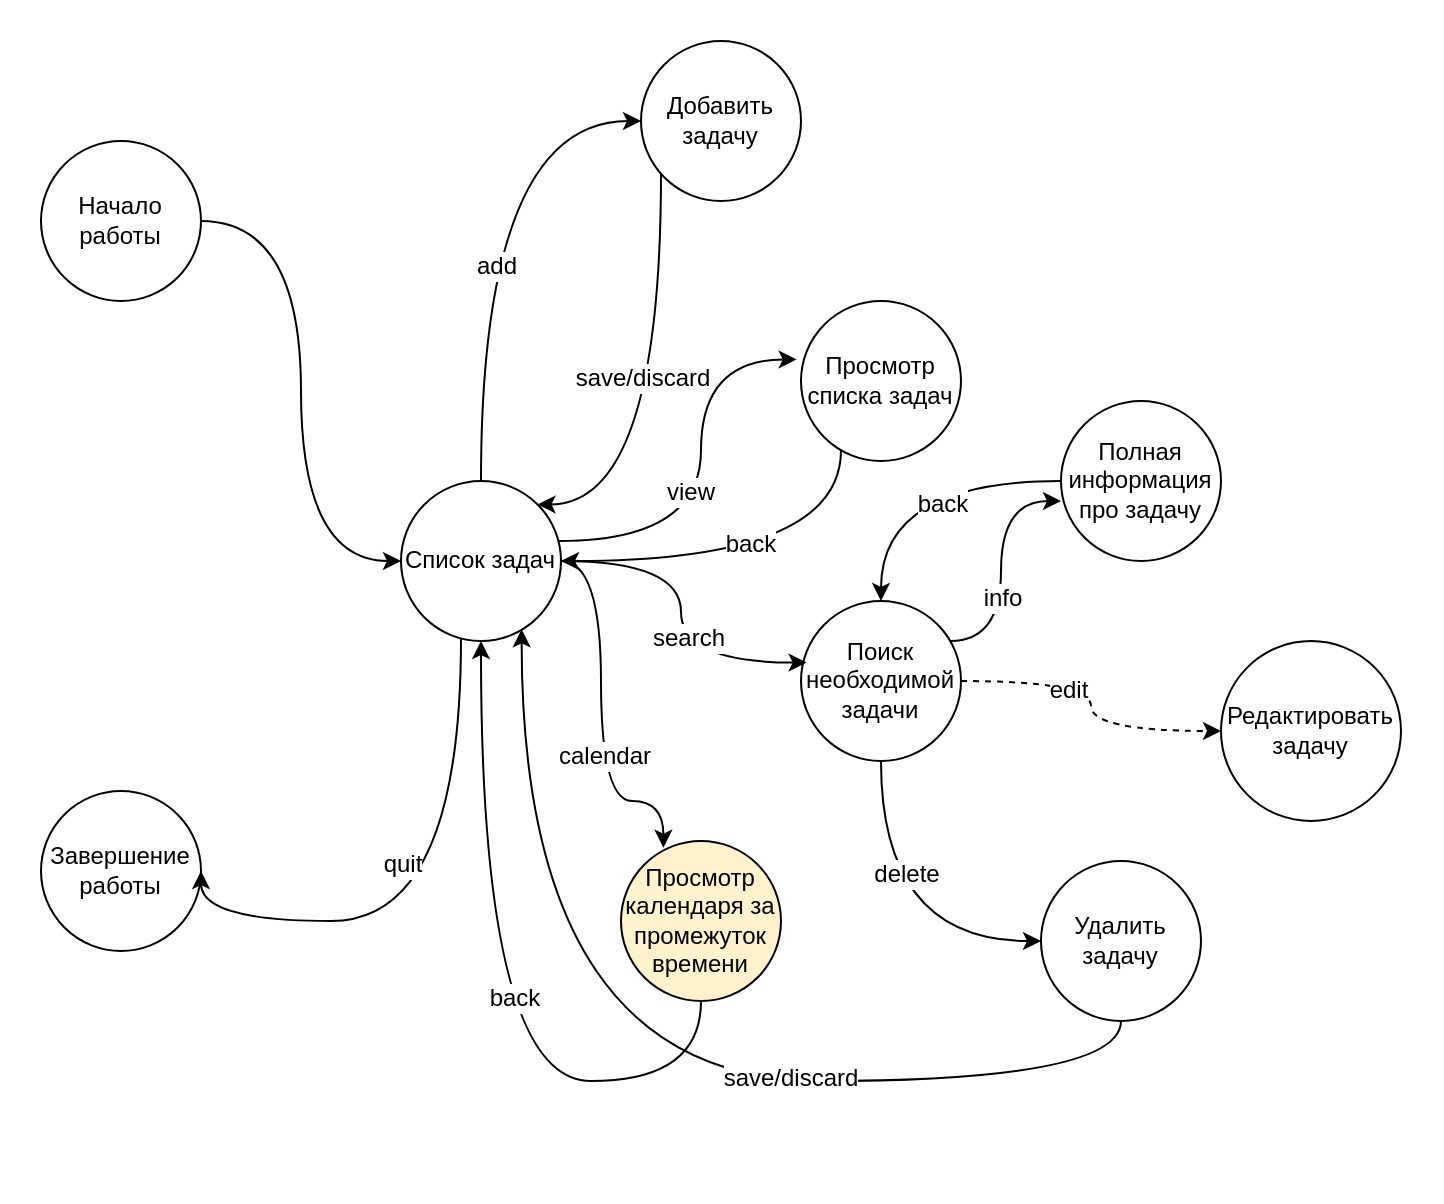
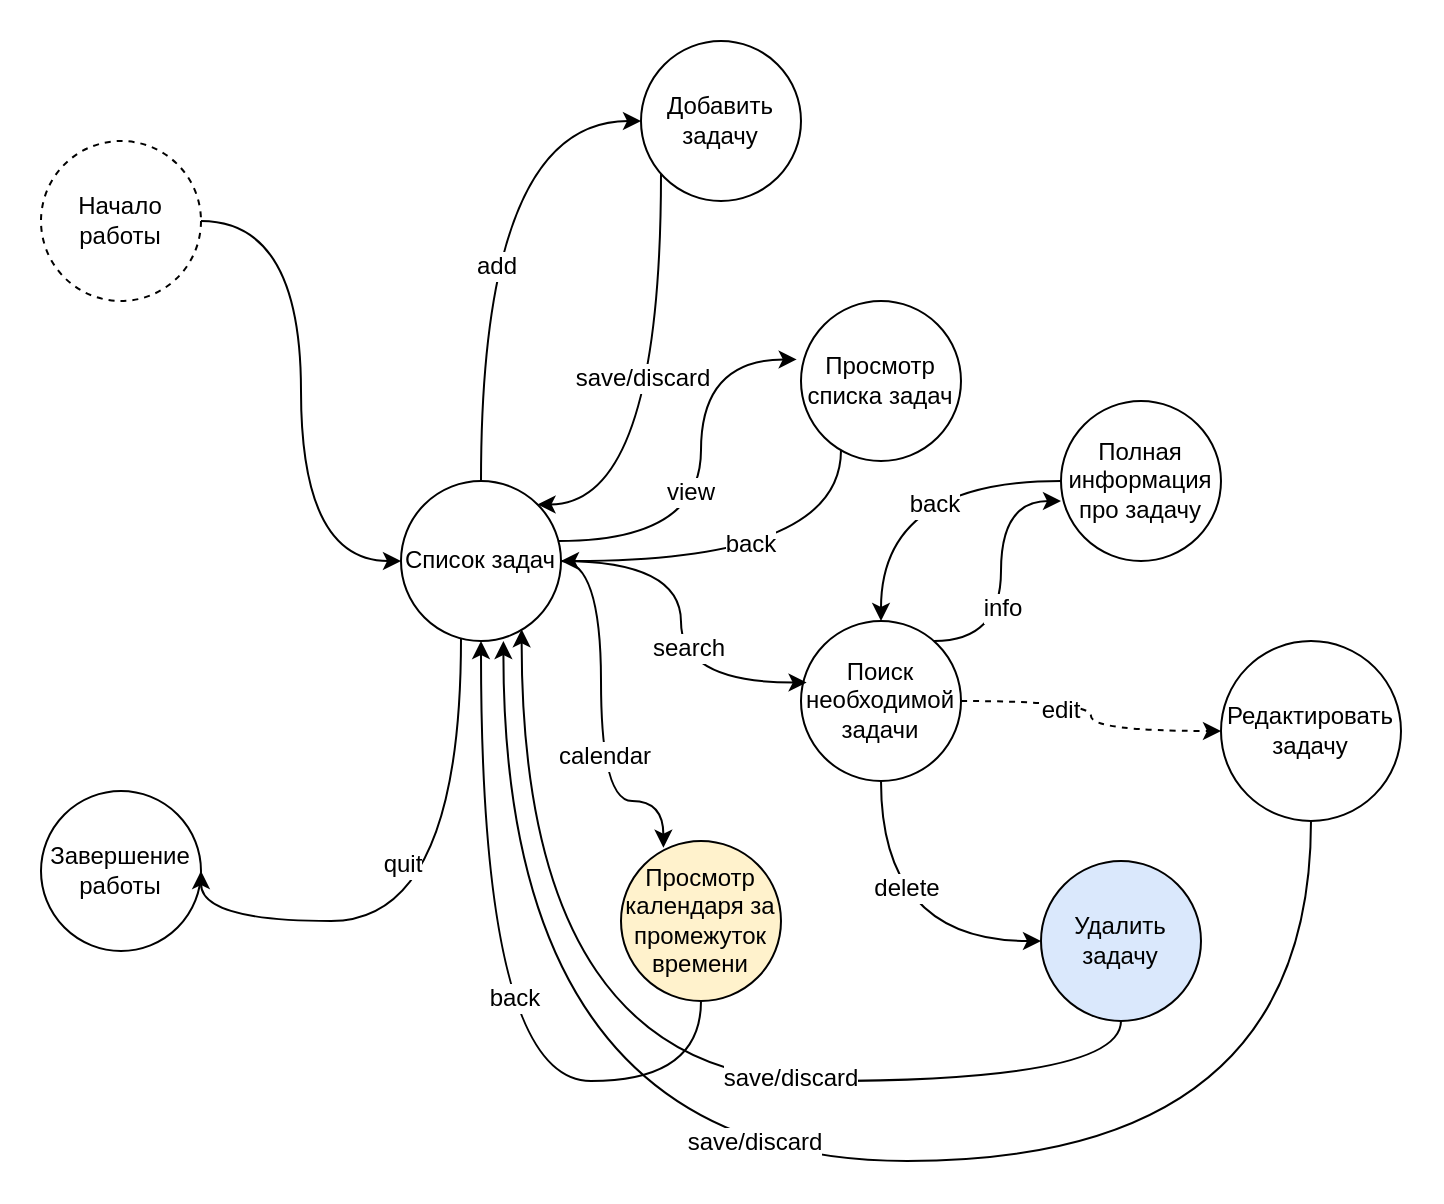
- <mxCell id="9" value="Начало работы" style="ellipse;whiteSpace=wrap;html=1;aspect=fixed;" parent="1" vertex="1"><mxGeometry x="20" y="70" width="80" height="80" as="geometry" /></mxCell>
+ <mxCell id="9" value="Начало работы" style="ellipse;whiteSpace=wrap;html=1;aspect=fixed;dashed=1;" parent="1" vertex="1"><mxGeometry x="20" y="70" width="80" height="80" as="geometry" /></mxCell>
- <mxCell id="16" value="Поиск необходимой задачи" style="ellipse;whiteSpace=wrap;html=1;aspect=fixed;" vertex="1" parent="1"><mxGeometry x="400" y="300" width="80" height="80" as="geometry" /></mxCell>
+ <mxCell id="16" value="Поиск необходимой задачи" style="ellipse;whiteSpace=wrap;html=1;aspect=fixed;" vertex="1" parent="1"><mxGeometry x="400" y="310" width="80" height="80" as="geometry" /></mxCell>
- <mxCell id="37" value="Удалить задачу" style="ellipse;whiteSpace=wrap;html=1;aspect=fixed;" vertex="1" parent="1"><mxGeometry x="520" y="430" width="80" height="80" as="geometry" /></mxCell>
+ <mxCell id="37" value="Удалить задачу" style="ellipse;whiteSpace=wrap;html=1;aspect=fixed;fillColor=#dae8fc;" vertex="1" parent="1"><mxGeometry x="520" y="430" width="80" height="80" as="geometry" /></mxCell>
+ <mxCell id="32" style="edgeStyle=orthogonalEdgeStyle;curved=1;rounded=0;orthogonalLoop=1;jettySize=auto;html=1;entryX=0.64;entryY=1;entryDx=0;entryDy=0;entryPerimeter=0;" edge="1" parent="1" source="34" target="31"><mxGeometry relative="1" as="geometry"><Array as="points"><mxPoint x="655" y="580" /><mxPoint x="251" y="580" /></Array></mxGeometry></mxCell>
+ <mxCell id="33" value="save/discard" style="text;html=1;align=center;verticalAlign=middle;resizable=0;points=[];;labelBackgroundColor=#ffffff;" vertex="1" connectable="0" parent="32"><mxGeometry x="0.077" y="-10" relative="1" as="geometry"><mxPoint as="offset" /></mxGeometry></mxCell>
